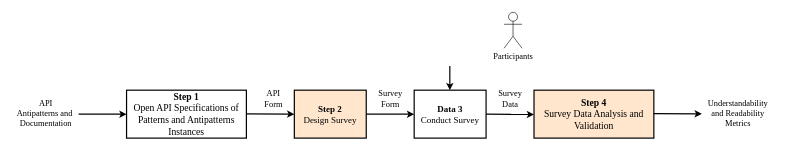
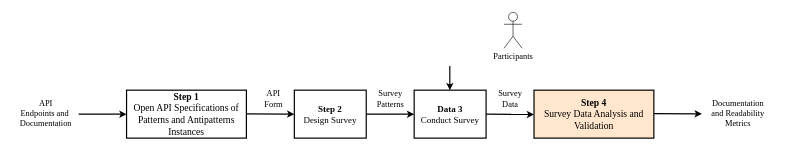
- <mxCell id="12" value="Survey&lt;div&gt;Form&lt;/div&gt;" style="text;html=1;align=center;verticalAlign=middle;resizable=0;points=[];autosize=1;strokeColor=none;fillColor=none;fontFamily=Times New Roman;fontSize=14;" parent="1" vertex="1"><mxGeometry x="620" y="140" width="60" height="50" as="geometry" /></mxCell>
+ <mxCell id="12" value="Survey&lt;div&gt;Patterns&lt;/div&gt;" style="text;html=1;align=center;verticalAlign=middle;resizable=0;points=[];autosize=1;strokeColor=none;fillColor=none;fontFamily=Times New Roman;fontSize=14;" parent="1" vertex="1"><mxGeometry x="620" y="140" width="60" height="50" as="geometry" /></mxCell>
- <mxCell id="4" value="API&lt;div style=&quot;font-size: 14px;&quot;&gt;Antipatterns and&amp;nbsp;&lt;/div&gt;&lt;div style=&quot;font-size: 14px;&quot;&gt;Documentation&lt;/div&gt;" style="text;html=1;align=center;verticalAlign=middle;resizable=0;points=[];autosize=1;strokeColor=none;fillColor=none;fontFamily=Times New Roman;fontSize=14;" parent="1" vertex="1"><mxGeometry x="20" y="160" width="110" height="60" as="geometry" /></mxCell>
+ <mxCell id="4" value="API&lt;div style=&quot;font-size: 14px;&quot;&gt;Endpoints and&amp;nbsp;&lt;/div&gt;&lt;div style=&quot;font-size: 14px;&quot;&gt;Documentation&lt;/div&gt;" style="text;html=1;align=center;verticalAlign=middle;resizable=0;points=[];autosize=1;strokeColor=none;fillColor=none;fontFamily=Times New Roman;fontSize=14;" parent="1" vertex="1"><mxGeometry x="20" y="160" width="110" height="60" as="geometry" /></mxCell>
- <mxCell id="2" value="&lt;span style=&quot;border-color: var(--border-color); font-size: 15px;&quot;&gt;&lt;b style=&quot;font-size: 15px;&quot;&gt;Step 2&lt;/b&gt;&lt;/span&gt;&lt;font style=&quot;font-size: 15px;&quot;&gt;&lt;span style=&quot;font-size: 15px;&quot;&gt;&lt;br style=&quot;font-size: 15px;&quot;&gt;&lt;/span&gt;&lt;/font&gt;&lt;div style=&quot;font-size: 15px;&quot;&gt;Design Survey&lt;/div&gt;" style="rounded=0;whiteSpace=wrap;html=1;strokeWidth=2;container=0;fontStyle=0;fontFamily=Times New Roman;fontSize=15;fillColor=#ffe6cc;" parent="1" vertex="1"><mxGeometry x="490" y="150" width="120" height="80" as="geometry" /></mxCell>
+ <mxCell id="2" value="&lt;span style=&quot;border-color: var(--border-color); font-size: 15px;&quot;&gt;&lt;b style=&quot;font-size: 15px;&quot;&gt;Step 2&lt;/b&gt;&lt;/span&gt;&lt;font style=&quot;font-size: 15px;&quot;&gt;&lt;span style=&quot;font-size: 15px;&quot;&gt;&lt;br style=&quot;font-size: 15px;&quot;&gt;&lt;/span&gt;&lt;/font&gt;&lt;div style=&quot;font-size: 15px;&quot;&gt;Design Survey&lt;/div&gt;" style="rounded=0;whiteSpace=wrap;html=1;strokeWidth=2;container=0;fontStyle=0;fontFamily=Times New Roman;fontSize=15;" parent="1" vertex="1"><mxGeometry x="490" y="150" width="120" height="80" as="geometry" /></mxCell>
- <mxCell id="7" value="Understandability&lt;div&gt;and Readability&lt;/div&gt;&lt;div&gt;Metrics&lt;/div&gt;" style="text;html=1;align=center;verticalAlign=middle;resizable=0;points=[];autosize=1;strokeColor=none;fillColor=none;fontFamily=Times New Roman;fontSize=14;" parent="1" vertex="1"><mxGeometry x="1170" y="160" width="120" height="60" as="geometry" /></mxCell>
+ <mxCell id="7" value="Documentation&lt;div&gt;and Readability&lt;/div&gt;&lt;div&gt;Metrics&lt;/div&gt;" style="text;html=1;align=center;verticalAlign=middle;resizable=0;points=[];autosize=1;strokeColor=none;fillColor=none;fontFamily=Times New Roman;fontSize=14;" parent="1" vertex="1"><mxGeometry x="1170" y="160" width="120" height="60" as="geometry" /></mxCell>
